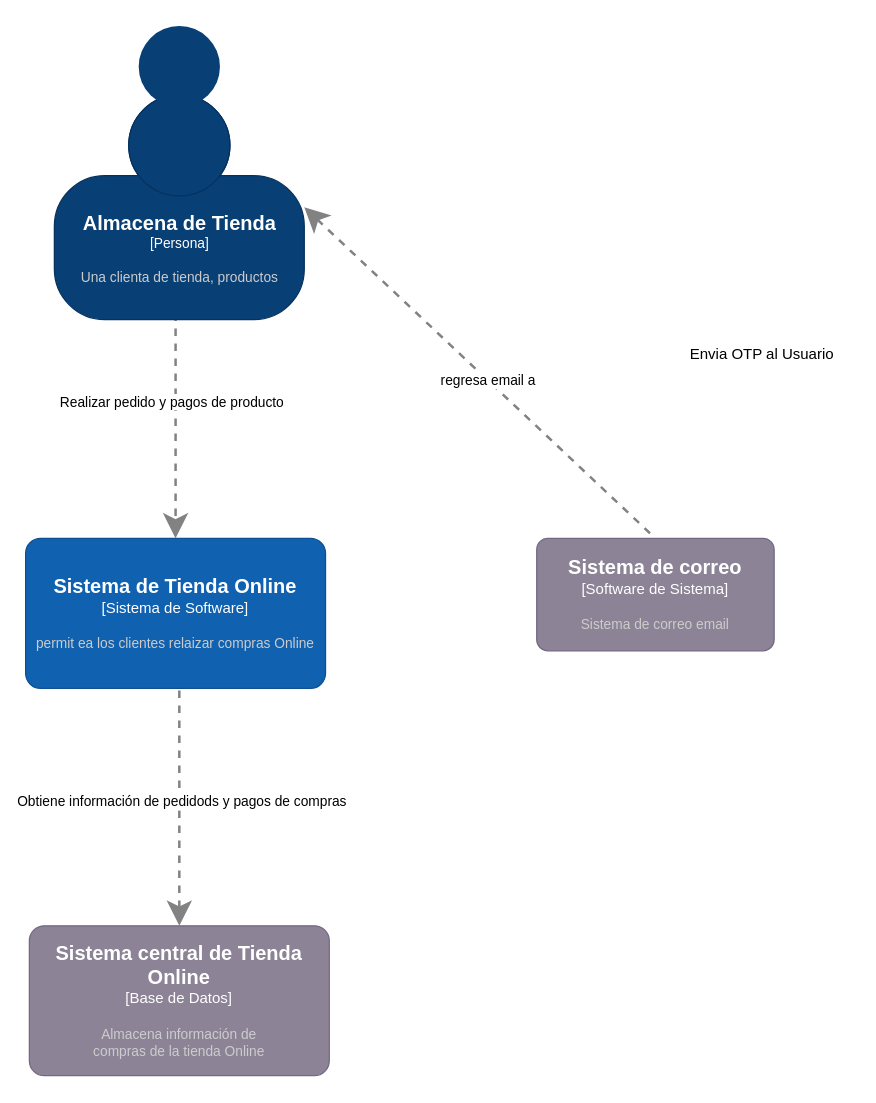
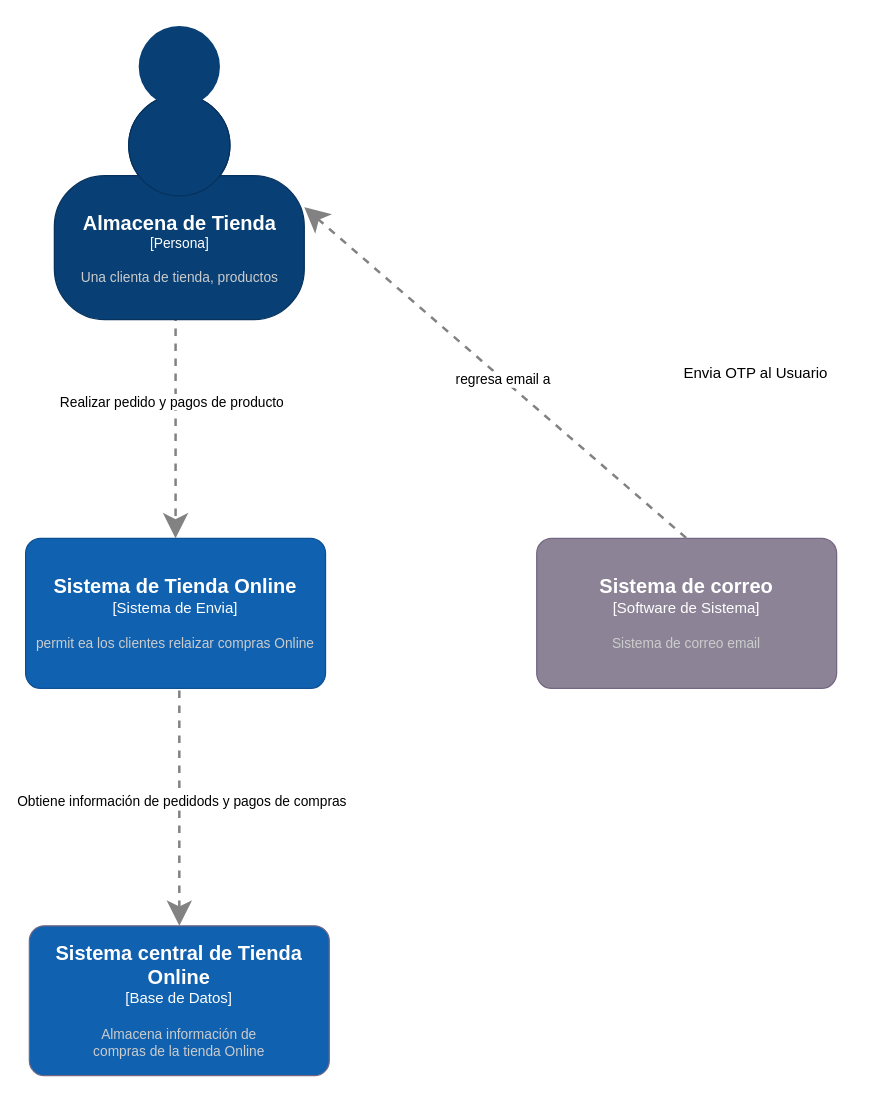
- <mxCell id="5" value="Envia OTP al Usuario" style="text;html=1;align=center;verticalAlign=middle;resizable=0;points=[];autosize=1;strokeColor=none;fillColor=none;" vertex="1" parent="1"><mxGeometry x="539" y="268" width="140" height="30" as="geometry" /></mxCell>
+ <mxCell id="5" value="Envia OTP al Usuario" style="text;html=1;align=center;verticalAlign=middle;resizable=0;points=[];autosize=1;strokeColor=none;fillColor=none;" vertex="1" parent="1"><mxGeometry x="534" y="283" width="140" height="30" as="geometry" /></mxCell>
- <mxCell id="11" value="&lt;font style=&quot;font-size: 16px&quot;&gt;&lt;b&gt;Sistema de correo&lt;/b&gt;&lt;/font&gt;&lt;div&gt;[Software de Sistema]&lt;/div&gt;&lt;br&gt;&lt;div&gt;&lt;font style=&quot;font-size: 11px&quot;&gt;&lt;font color=&quot;#cccccc&quot;&gt;Sistema de correo email&lt;/font&gt;&lt;/div&gt;" style="rounded=1;whiteSpace=wrap;html=1;labelBackgroundColor=none;fontColor=#ffffff;align=center;arcSize=10;strokeColor=#736782;metaEdit=1;resizable=0;points=[[0.25,0,0],[0.5,0,0],[0.75,0,0],[1,0.25,0],[1,0.5,0],[1,0.75,0],[0.75,1,0],[0.5,1,0],[0.25,1,0],[0,0.75,0],[0,0.5,0],[0,0.25,0]];fillColor=#8C8496;" vertex="1" parent="1"><mxGeometry x="429" y="430" width="190" height="90" as="geometry" /></mxCell>
+ <mxCell id="11" value="&lt;font style=&quot;font-size: 16px&quot;&gt;&lt;b&gt;Sistema de correo&lt;/b&gt;&lt;/font&gt;&lt;div&gt;[Software de Sistema]&lt;/div&gt;&lt;br&gt;&lt;div&gt;&lt;font style=&quot;font-size: 11px&quot;&gt;&lt;font color=&quot;#cccccc&quot;&gt;Sistema de correo email&lt;/font&gt;&lt;/div&gt;" style="rounded=1;whiteSpace=wrap;html=1;labelBackgroundColor=none;fontColor=#ffffff;align=center;arcSize=10;strokeColor=#736782;metaEdit=1;resizable=0;points=[[0.25,0,0],[0.5,0,0],[0.75,0,0],[1,0.25,0],[1,0.5,0],[1,0.75,0],[0.75,1,0],[0.5,1,0],[0.25,1,0],[0,0.75,0],[0,0.5,0],[0,0.25,0]];fillColor=#8C8496;" vertex="1" parent="1"><mxGeometry x="429" y="430" width="240" height="120" as="geometry" /></mxCell>
- <mxCell id="2" value="&lt;font style=&quot;font-size: 16px&quot;&gt;&lt;b&gt;Sistema de Tienda Online&lt;/b&gt;&lt;/font&gt;&lt;div&gt;[Sistema de Software]&lt;/div&gt;&lt;br&gt;&lt;div&gt;&lt;font style=&quot;font-size: 11px&quot;&gt;&lt;font color=&quot;#cccccc&quot;&gt;permit ea los clientes relaizar compras Online&lt;/font&gt;&lt;/div&gt;" style="rounded=1;whiteSpace=wrap;html=1;labelBackgroundColor=none;fillColor=#1061B0;fontColor=#ffffff;align=center;arcSize=10;strokeColor=#0D5091;metaEdit=1;resizable=0;points=[[0.25,0,0],[0.5,0,0],[0.75,0,0],[1,0.25,0],[1,0.5,0],[1,0.75,0],[0.75,1,0],[0.5,1,0],[0.25,1,0],[0,0.75,0],[0,0.5,0],[0,0.25,0]];" vertex="1" parent="1"><mxGeometry x="20" y="430" width="240" height="120" as="geometry" /></mxCell>
+ <mxCell id="2" value="&lt;font style=&quot;font-size: 16px&quot;&gt;&lt;b&gt;Sistema de Tienda Online&lt;/b&gt;&lt;/font&gt;&lt;div&gt;[Sistema de Envia]&lt;/div&gt;&lt;br&gt;&lt;div&gt;&lt;font style=&quot;font-size: 11px&quot;&gt;&lt;font color=&quot;#cccccc&quot;&gt;permit ea los clientes relaizar compras Online&lt;/font&gt;&lt;/div&gt;" style="rounded=1;whiteSpace=wrap;html=1;labelBackgroundColor=none;fillColor=#1061B0;fontColor=#ffffff;align=center;arcSize=10;strokeColor=#0D5091;metaEdit=1;resizable=0;points=[[0.25,0,0],[0.5,0,0],[0.75,0,0],[1,0.25,0],[1,0.5,0],[1,0.75,0],[0.75,1,0],[0.5,1,0],[0.25,1,0],[0,0.75,0],[0,0.5,0],[0,0.25,0]];" vertex="1" parent="1"><mxGeometry x="20" y="430" width="240" height="120" as="geometry" /></mxCell>
- <mxCell id="6" value="&lt;font style=&quot;font-size: 16px&quot;&gt;&lt;b&gt;Sistema central de Tienda Online&lt;/b&gt;&lt;/font&gt;&lt;div&gt;[Base de Datos]&lt;/div&gt;&lt;br&gt;&lt;div&gt;&lt;font style=&quot;font-size: 11px&quot;&gt;&lt;font color=&quot;#cccccc&quot;&gt;Almacena información de &#10;compras de la tienda Online&lt;/font&gt;&lt;/div&gt;" style="rounded=1;whiteSpace=wrap;html=1;labelBackgroundColor=none;fontColor=#ffffff;align=center;arcSize=10;strokeColor=#736782;metaEdit=1;resizable=0;points=[[0.25,0,0],[0.5,0,0],[0.75,0,0],[1,0.25,0],[1,0.5,0],[1,0.75,0],[0.75,1,0],[0.5,1,0],[0.25,1,0],[0,0.75,0],[0,0.5,0],[0,0.25,0]];fillColor=#8C8496;" vertex="1" parent="1"><mxGeometry x="23" y="740" width="240" height="120" as="geometry" /></mxCell>
+ <mxCell id="6" value="&lt;font style=&quot;font-size: 16px&quot;&gt;&lt;b&gt;Sistema central de Tienda Online&lt;/b&gt;&lt;/font&gt;&lt;div&gt;[Base de Datos]&lt;/div&gt;&lt;br&gt;&lt;div&gt;&lt;font style=&quot;font-size: 11px&quot;&gt;&lt;font color=&quot;#cccccc&quot;&gt;Almacena información de &#10;compras de la tienda Online&lt;/font&gt;&lt;/div&gt;" style="rounded=1;whiteSpace=wrap;html=1;labelBackgroundColor=none;fontColor=#ffffff;align=center;arcSize=10;strokeColor=#736782;metaEdit=1;resizable=0;points=[[0.25,0,0],[0.5,0,0],[0.75,0,0],[1,0.25,0],[1,0.5,0],[1,0.75,0],[0.75,1,0],[0.5,1,0],[0.25,1,0],[0,0.75,0],[0,0.5,0],[0,0.25,0]];fillColor=#1061b0;" vertex="1" parent="1"><mxGeometry x="23" y="740" width="240" height="120" as="geometry" /></mxCell>
